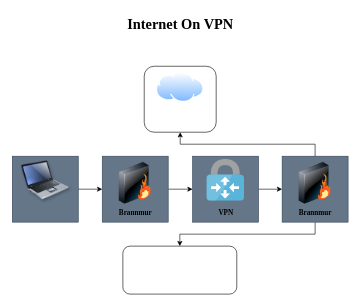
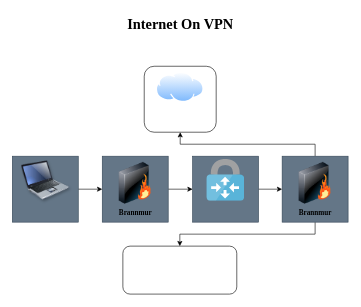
- <mxCell id="7" value="&lt;font face=&quot;Verdana&quot;&gt;&lt;b&gt;VPN&lt;/b&gt;&lt;/font&gt;" style="text;html=1;align=center;verticalAlign=middle;resizable=0;points=[];autosize=1;strokeColor=none;fillColor=none;" vertex="1" parent="1"><mxGeometry x="350.63" y="340" width="50" height="30" as="geometry" /></mxCell>
